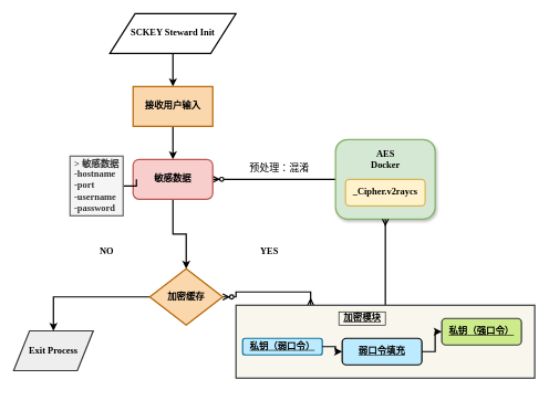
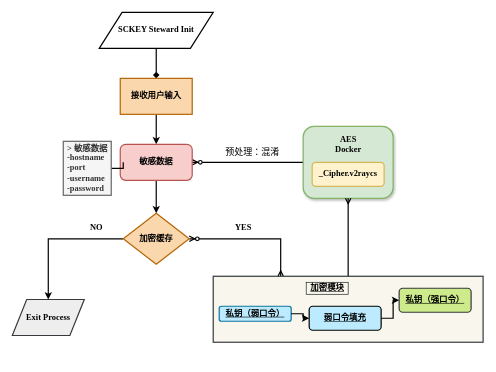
- <mxCell id="2" value="" style="edgeStyle=orthogonalEdgeStyle;rounded=0;orthogonalLoop=1;jettySize=auto;html=1;strokeWidth=2;fontFamily=Times New Roman;fontStyle=1;fontSize=14;" parent="1" source="3" target="5" edge="1"><mxGeometry relative="1" as="geometry" /></mxCell>
+ <mxCell id="2" value="" style="edgeStyle=orthogonalEdgeStyle;rounded=0;orthogonalLoop=1;jettySize=auto;html=1;strokeWidth=2;fontFamily=Times New Roman;fontStyle=1;fontSize=14;endArrow=diamond;" parent="1" source="3" target="5" edge="1"><mxGeometry relative="1" as="geometry" /></mxCell>
- <mxCell id="13" value="加密缓存" style="rhombus;whiteSpace=wrap;html=1;rounded=0;strokeColor=#b46504;strokeWidth=2;fillColor=#fad7ac;fontFamily=Times New Roman;fontSize=14;fontStyle=1" parent="1" vertex="1"><mxGeometry x="225" y="405" width="110" height="85" as="geometry" /></mxCell>
+ <mxCell id="13" value="加密缓存" style="rhombus;whiteSpace=wrap;html=1;rounded=0;strokeColor=#b46504;strokeWidth=2;fillColor=#fad7ac;fontFamily=Times New Roman;fontSize=14;fontStyle=1" parent="1" vertex="1"><mxGeometry x="205" y="355" width="110" height="85" as="geometry" /></mxCell>
